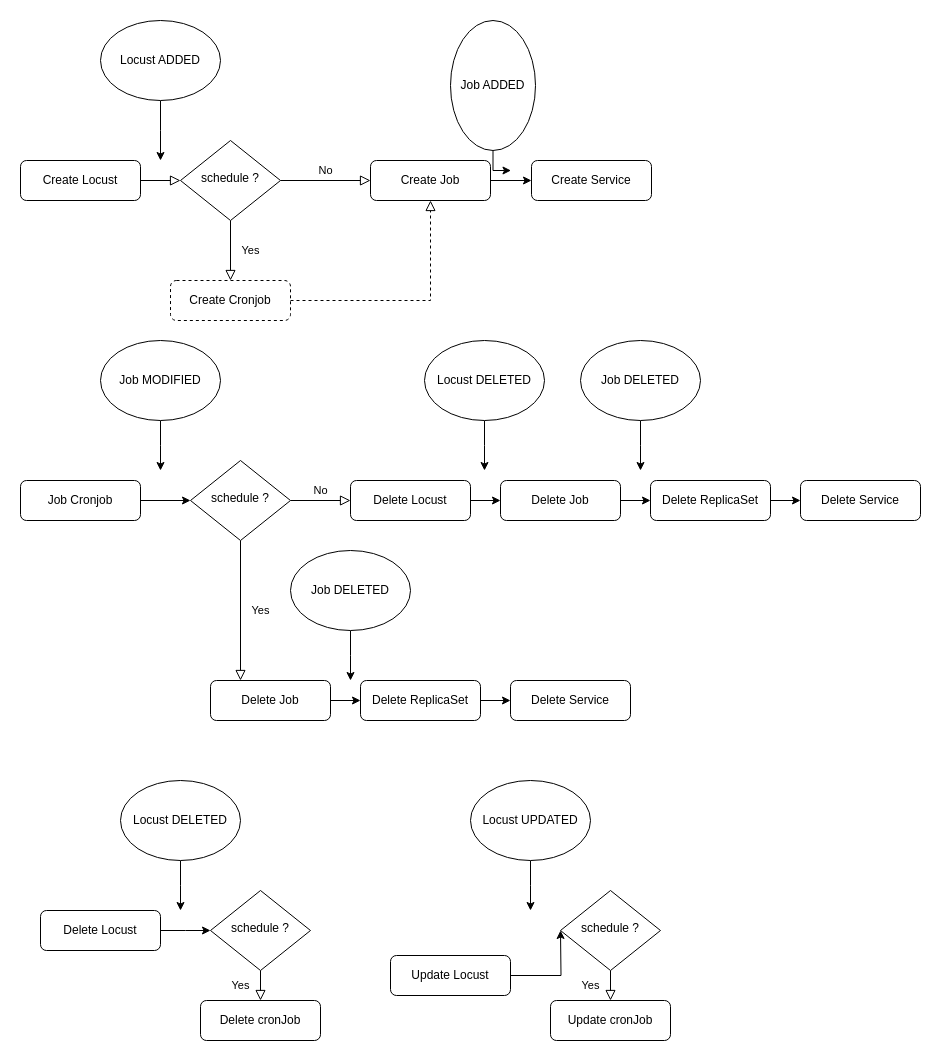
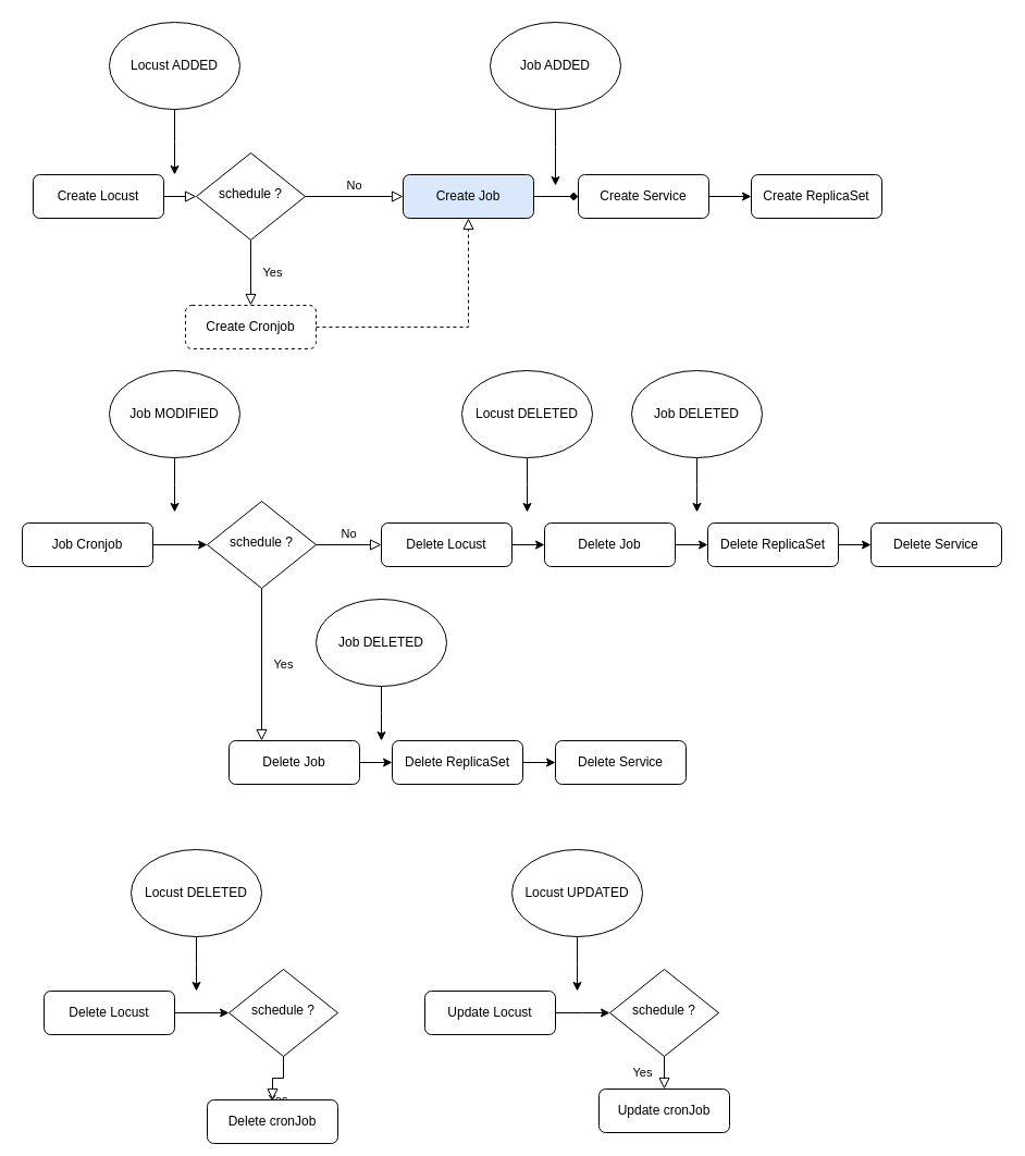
- <mxCell id="34" value="Job ADDED" style="ellipse;whiteSpace=wrap;html=1;" vertex="1" parent="1"><mxGeometry x="450" y="20" width="85" height="130" as="geometry" /></mxCell>
+ <mxCell id="34" value="Job ADDED" style="ellipse;whiteSpace=wrap;html=1;" vertex="1" parent="1"><mxGeometry x="450" y="20" width="120" height="80" as="geometry" /></mxCell>
- <mxCell id="3" value="Create Locust" style="rounded=1;whiteSpace=wrap;html=1;fontSize=12;glass=0;strokeWidth=1;shadow=0;" parent="1" vertex="1"><mxGeometry x="20" y="160" width="120" height="40" as="geometry" /></mxCell>
+ <mxCell id="3" value="Create Locust" style="rounded=1;whiteSpace=wrap;html=1;fontSize=12;glass=0;strokeWidth=1;shadow=0;" parent="1" vertex="1"><mxGeometry x="30" y="160" width="120" height="40" as="geometry" /></mxCell>
- <mxCell id="8" value="Create Job" style="rounded=1;whiteSpace=wrap;html=1;fontSize=12;glass=0;strokeWidth=1;shadow=0;" parent="1" vertex="1"><mxGeometry x="370" y="160" width="120" height="40" as="geometry" /></mxCell>
+ <mxCell id="8" value="Create Job" style="rounded=1;whiteSpace=wrap;html=1;fontSize=12;glass=0;strokeWidth=1;shadow=0;fillColor=#dae8fc;" parent="1" vertex="1"><mxGeometry x="370" y="160" width="120" height="40" as="geometry" /></mxCell>
- <mxCell id="7" value="" style="edgeStyle=orthogonalEdgeStyle;rounded=0;orthogonalLoop=1;jettySize=auto;html=1;" edge="1" parent="1" source="8" target="12"><mxGeometry relative="1" as="geometry" /></mxCell>
+ <mxCell id="7" value="" style="edgeStyle=orthogonalEdgeStyle;rounded=0;orthogonalLoop=1;jettySize=auto;html=1;endArrow=diamond;" edge="1" parent="1" source="8" target="12"><mxGeometry relative="1" as="geometry" /></mxCell>
+ <mxCell id="11" value="" style="edgeStyle=orthogonalEdgeStyle;rounded=0;orthogonalLoop=1;jettySize=auto;html=1;" edge="1" parent="1" source="12" target="13"><mxGeometry relative="1" as="geometry" /></mxCell>
+ <mxCell id="13" value="Create ReplicaSet" style="rounded=1;whiteSpace=wrap;html=1;fontSize=12;glass=0;strokeWidth=1;shadow=0;" vertex="1" parent="1"><mxGeometry x="690" y="160" width="120" height="40" as="geometry" /></mxCell>
- <mxCell id="51" value="Update Locust" style="rounded=1;whiteSpace=wrap;html=1;fontSize=12;glass=0;strokeWidth=1;shadow=0;" vertex="1" parent="1"><mxGeometry x="390" y="955" width="120" height="40" as="geometry" /></mxCell>
+ <mxCell id="51" value="Update Locust" style="rounded=1;whiteSpace=wrap;html=1;fontSize=12;glass=0;strokeWidth=1;shadow=0;" vertex="1" parent="1"><mxGeometry x="390" y="910" width="120" height="40" as="geometry" /></mxCell>
- <mxCell id="43" value="Delete cronJob" style="rounded=1;whiteSpace=wrap;html=1;fontSize=12;glass=0;strokeWidth=1;shadow=0;" vertex="1" parent="1"><mxGeometry x="200" y="1000" width="120" height="40" as="geometry" /></mxCell>
+ <mxCell id="43" value="Delete cronJob" style="rounded=1;whiteSpace=wrap;html=1;fontSize=12;glass=0;strokeWidth=1;shadow=0;" vertex="1" parent="1"><mxGeometry x="190" y="1010" width="120" height="40" as="geometry" /></mxCell>
